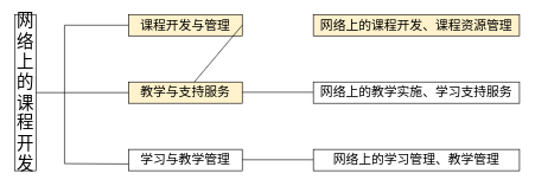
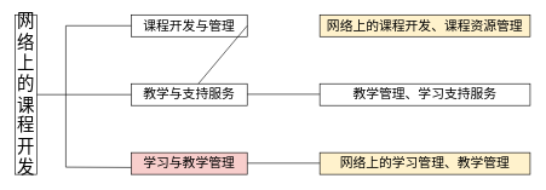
- <mxCell id="3" value="&lt;font style=&quot;font-size: 18px&quot;&gt;课程开发与管理&lt;/font&gt;" parent="1" style="rounded=0;whiteSpace=wrap;html=1;fillColor=#fff2cc;" vertex="1"><mxGeometry width="160" as="geometry" x="180" y="20" height="30" /></mxCell>
+ <mxCell id="3" value="&lt;font style=&quot;font-size: 18px&quot;&gt;课程开发与管理&lt;/font&gt;" parent="1" style="rounded=0;whiteSpace=wrap;html=1;" vertex="1"><mxGeometry width="160" as="geometry" x="180" y="20" height="30" /></mxCell>
- <mxCell id="4" value="&lt;font style=&quot;font-size: 18px&quot;&gt;教学与支持服务&lt;/font&gt;" parent="1" style="rounded=0;whiteSpace=wrap;html=1;fillColor=#fff2cc;" vertex="1"><mxGeometry width="160" as="geometry" x="180" y="115" height="30" /></mxCell>
+ <mxCell id="4" value="&lt;font style=&quot;font-size: 18px&quot;&gt;教学与支持服务&lt;/font&gt;" parent="1" style="rounded=0;whiteSpace=wrap;html=1;" vertex="1"><mxGeometry width="160" as="geometry" x="180" y="115" height="30" /></mxCell>
- <mxCell id="7" value="&lt;font style=&quot;font-size: 18px&quot;&gt;网络上的教学实施、学习支持服务&lt;/font&gt;" parent="1" style="rounded=0;whiteSpace=wrap;html=1;" vertex="1"><mxGeometry width="290" as="geometry" x="440" y="115" height="30" /></mxCell>
+ <mxCell id="7" value="&lt;font style=&quot;font-size: 18px&quot;&gt;教学管理、学习支持服务&lt;/font&gt;" parent="1" style="rounded=0;whiteSpace=wrap;html=1;" vertex="1"><mxGeometry width="290" as="geometry" x="440" y="115" height="30" /></mxCell>
- <mxCell id="5" value="&lt;font style=&quot;font-size: 18px&quot;&gt;学习与教学管理&lt;/font&gt;" parent="1" style="rounded=0;whiteSpace=wrap;html=1;" vertex="1"><mxGeometry width="160" as="geometry" x="180" y="210" height="30" /></mxCell>
+ <mxCell id="5" value="&lt;font style=&quot;font-size: 18px&quot;&gt;学习与教学管理&lt;/font&gt;" parent="1" style="rounded=0;whiteSpace=wrap;html=1;fillColor=#f8cecc;" vertex="1"><mxGeometry width="160" as="geometry" x="180" y="210" height="30" /></mxCell>
- <mxCell id="8" value="&lt;font style=&quot;font-size: 18px&quot;&gt;网络上的学习管理、教学管理&lt;/font&gt;" parent="1" style="rounded=0;whiteSpace=wrap;html=1;" vertex="1"><mxGeometry width="290" as="geometry" x="440" y="210" height="30" /></mxCell>
+ <mxCell id="8" value="&lt;font style=&quot;font-size: 18px&quot;&gt;网络上的学习管理、教学管理&lt;/font&gt;" parent="1" style="rounded=0;whiteSpace=wrap;html=1;fillColor=#fff2cc;" vertex="1"><mxGeometry width="290" as="geometry" x="440" y="210" height="30" /></mxCell>
